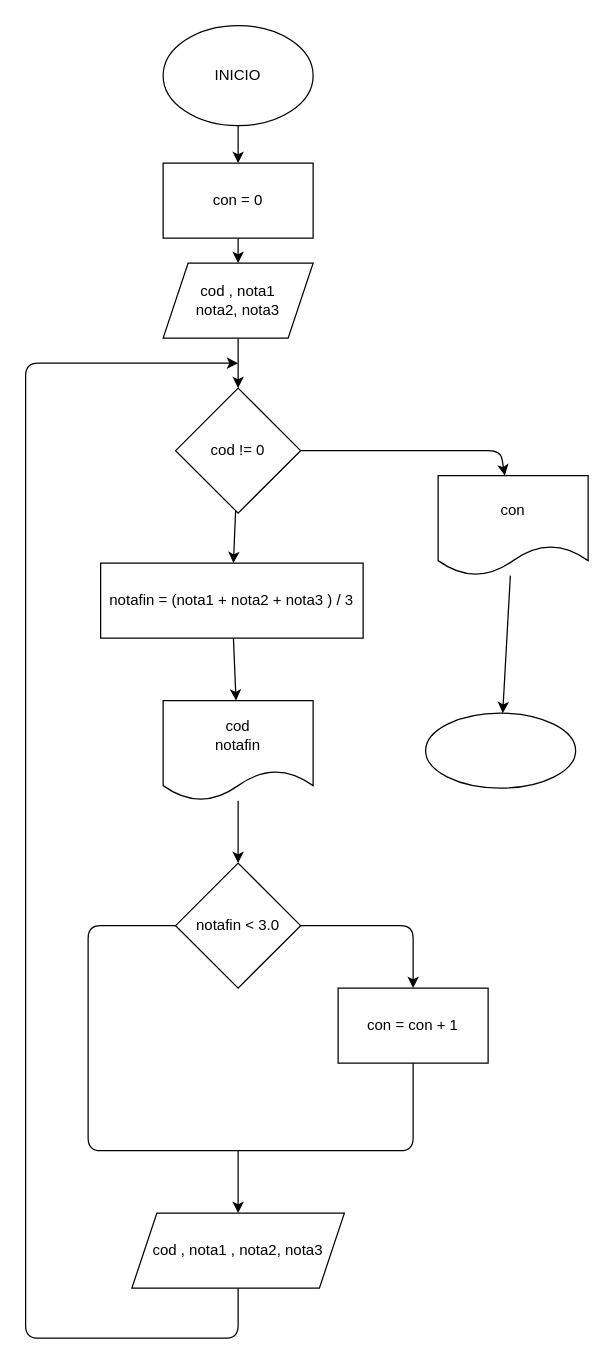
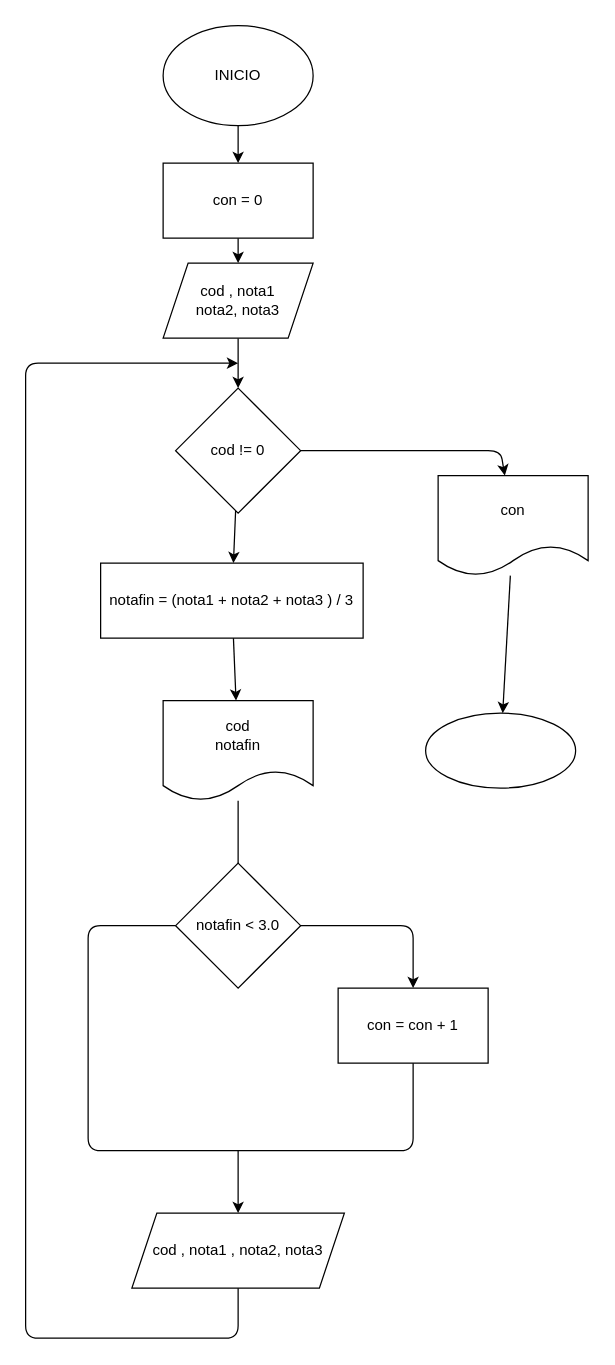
- <mxCell id="13" value="" style="edgeStyle=none;html=1;" edge="1" parent="1" source="14" target="16"><mxGeometry relative="1" as="geometry" /></mxCell>
+ <mxCell id="13" value="" style="edgeStyle=none;html=1;endArrow=none;" edge="1" parent="1" source="14" target="16"><mxGeometry relative="1" as="geometry" /></mxCell>
